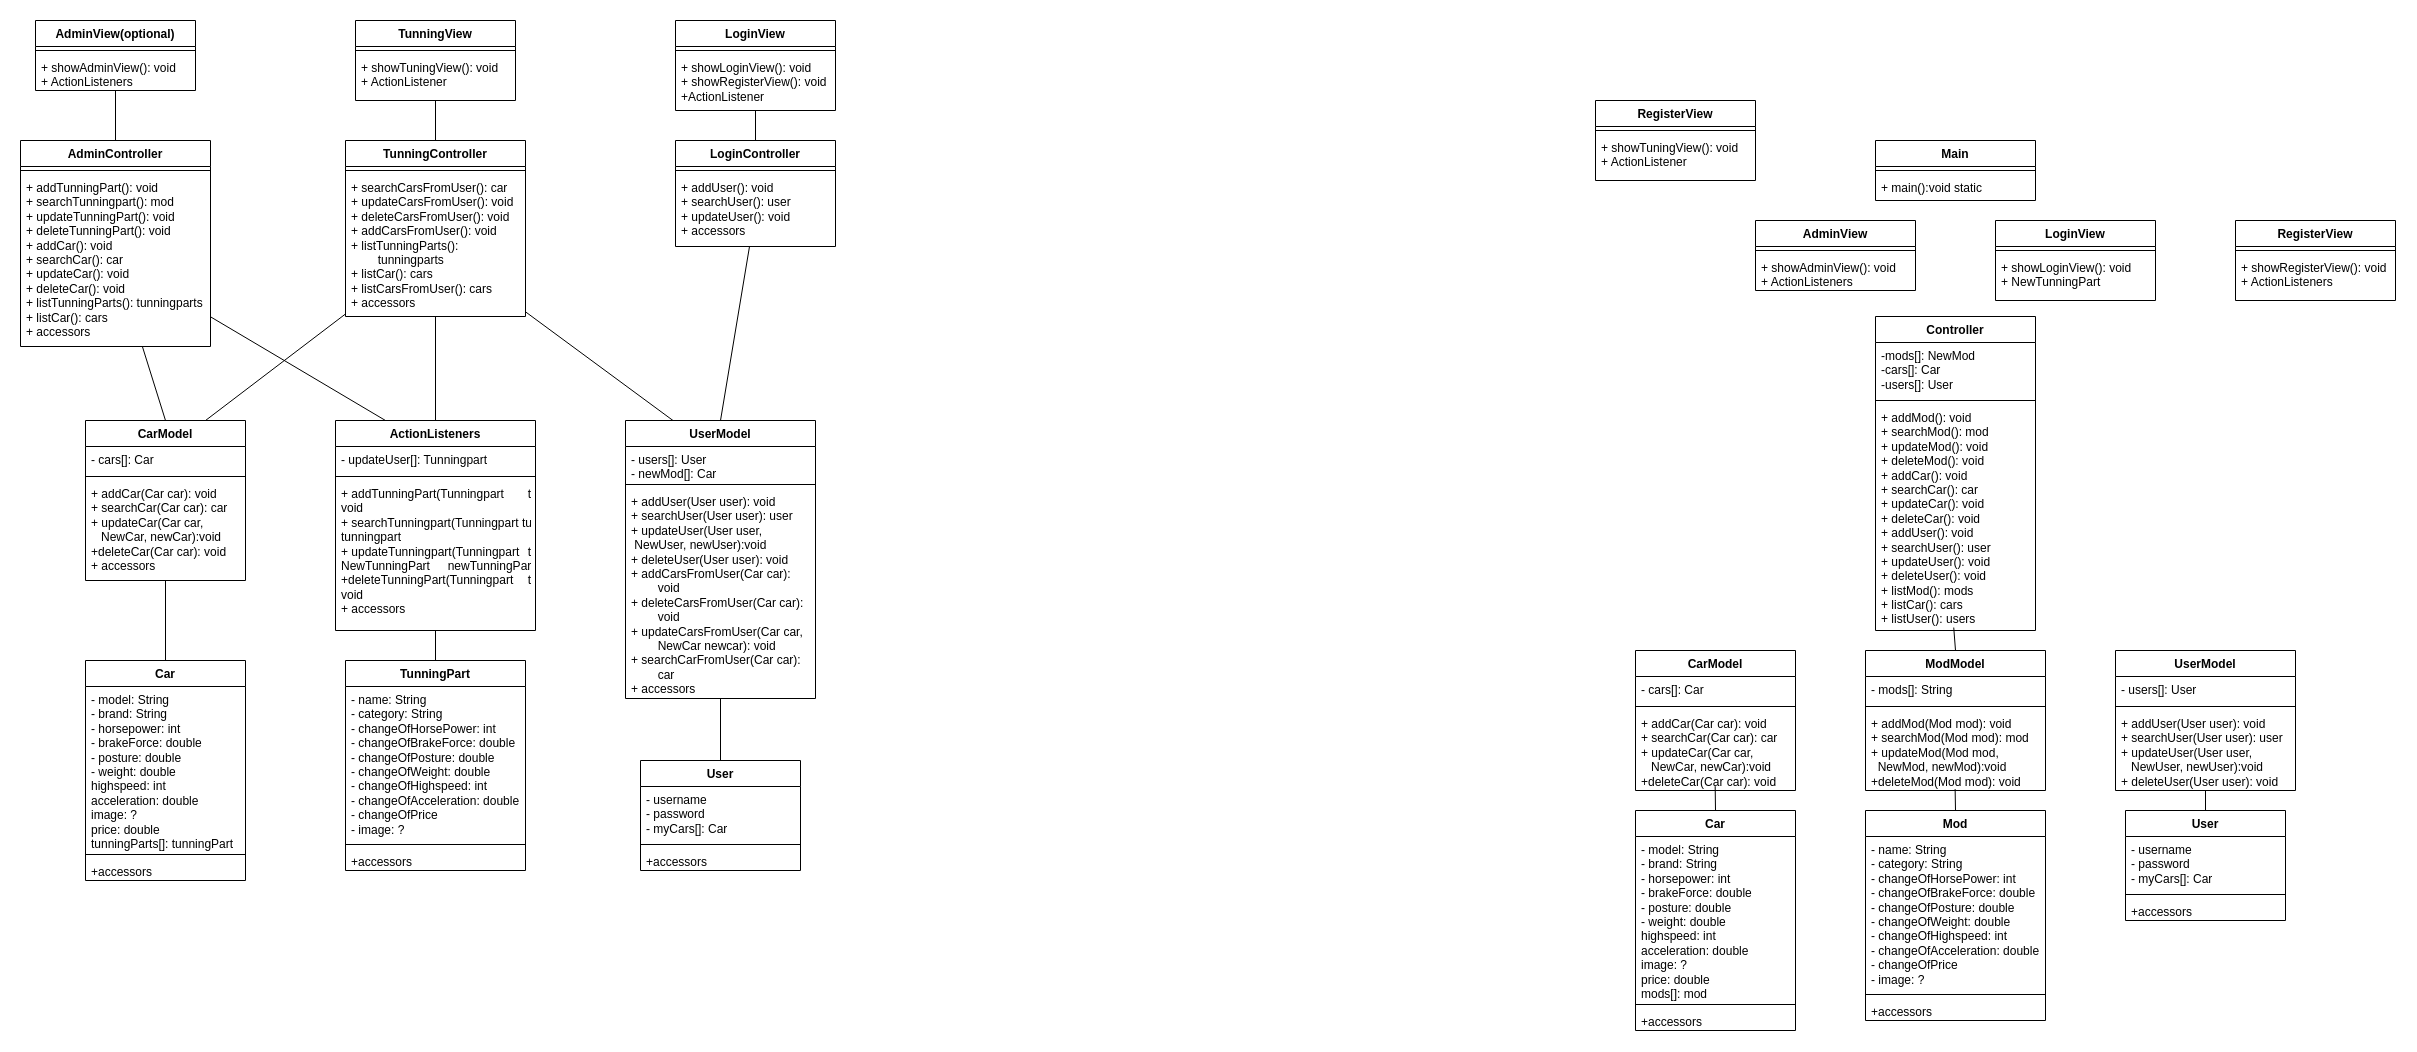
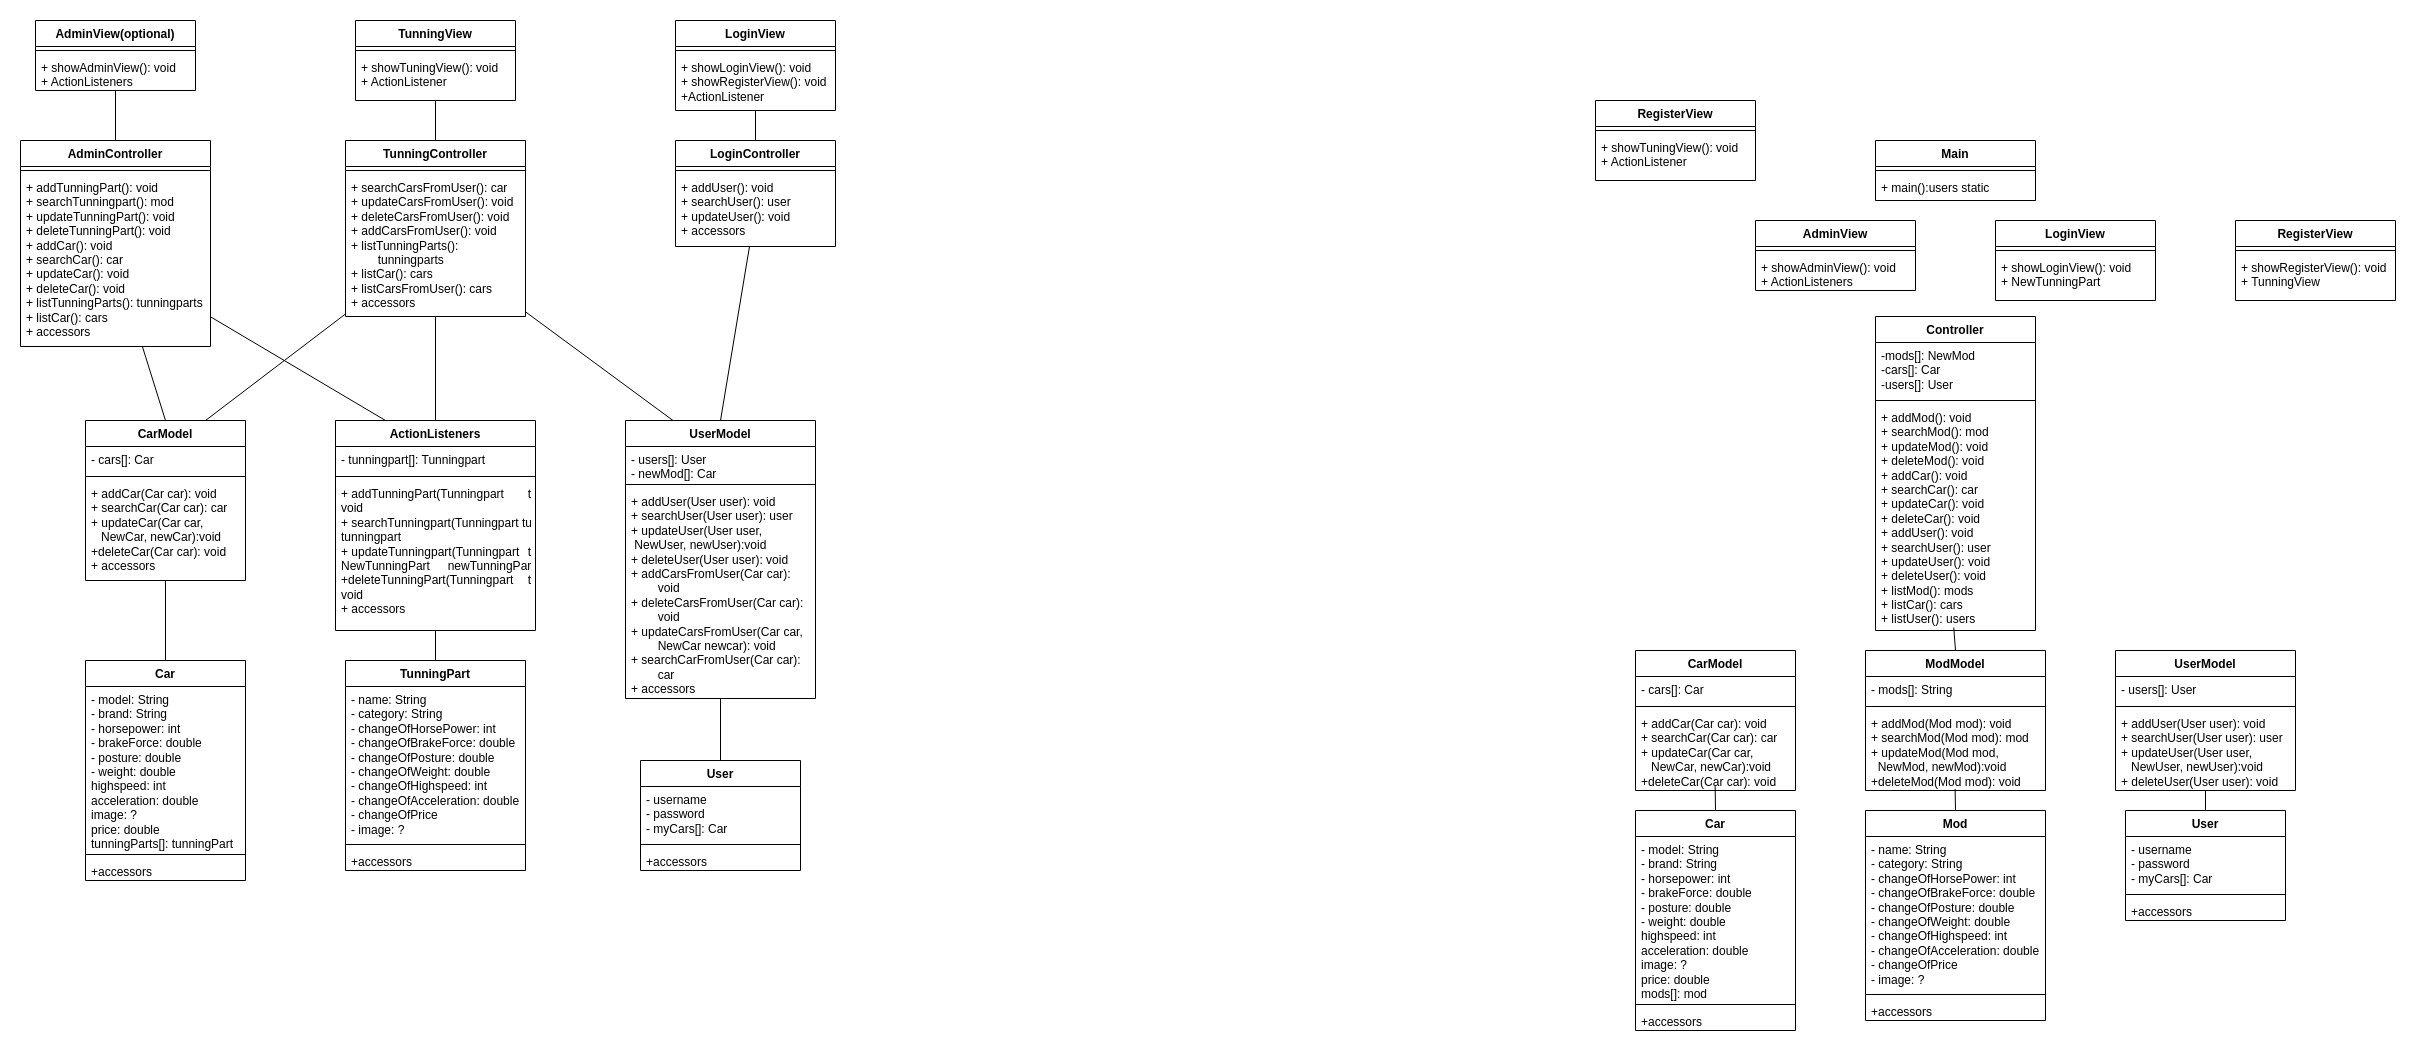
- <mxCell id="4" value="+ main():void static" style="text;strokeColor=none;fillColor=none;align=left;verticalAlign=top;spacingLeft=4;spacingRight=4;overflow=hidden;rotatable=0;points=[[0,0.5],[1,0.5]];portConstraint=eastwest;whiteSpace=wrap;html=1;" parent="2" vertex="1"><mxGeometry y="34" width="160" height="26" as="geometry" /></mxCell>
+ <mxCell id="4" value="+ main():users static" style="text;strokeColor=none;fillColor=none;align=left;verticalAlign=top;spacingLeft=4;spacingRight=4;overflow=hidden;rotatable=0;points=[[0,0.5],[1,0.5]];portConstraint=eastwest;whiteSpace=wrap;html=1;" parent="2" vertex="1"><mxGeometry y="34" width="160" height="26" as="geometry" /></mxCell>
- <mxCell id="35" value="+ showRegisterView(): void&lt;div&gt;+ ActionListeners&lt;/div&gt;" style="text;strokeColor=none;fillColor=none;align=left;verticalAlign=top;spacingLeft=4;spacingRight=4;overflow=hidden;rotatable=0;points=[[0,0.5],[1,0.5]];portConstraint=eastwest;whiteSpace=wrap;html=1;" parent="33" vertex="1"><mxGeometry y="34" width="160" height="46" as="geometry" /></mxCell>
+ <mxCell id="35" value="+ showRegisterView(): void&lt;div&gt;+ TunningView&lt;/div&gt;" style="text;strokeColor=none;fillColor=none;align=left;verticalAlign=top;spacingLeft=4;spacingRight=4;overflow=hidden;rotatable=0;points=[[0,0.5],[1,0.5]];portConstraint=eastwest;whiteSpace=wrap;html=1;" parent="33" vertex="1"><mxGeometry y="34" width="160" height="46" as="geometry" /></mxCell>
- <mxCell id="76" value="- updateUser[]: Tunningpart" style="text;strokeColor=none;fillColor=none;align=left;verticalAlign=top;spacingLeft=4;spacingRight=4;overflow=hidden;rotatable=0;points=[[0,0.5],[1,0.5]];portConstraint=eastwest;whiteSpace=wrap;html=1;" vertex="1" parent="75"><mxGeometry y="26" width="200" height="26" as="geometry" /></mxCell>
+ <mxCell id="76" value="- tunningpart[]: Tunningpart" style="text;strokeColor=none;fillColor=none;align=left;verticalAlign=top;spacingLeft=4;spacingRight=4;overflow=hidden;rotatable=0;points=[[0,0.5],[1,0.5]];portConstraint=eastwest;whiteSpace=wrap;html=1;" vertex="1" parent="75"><mxGeometry y="26" width="200" height="26" as="geometry" /></mxCell>
